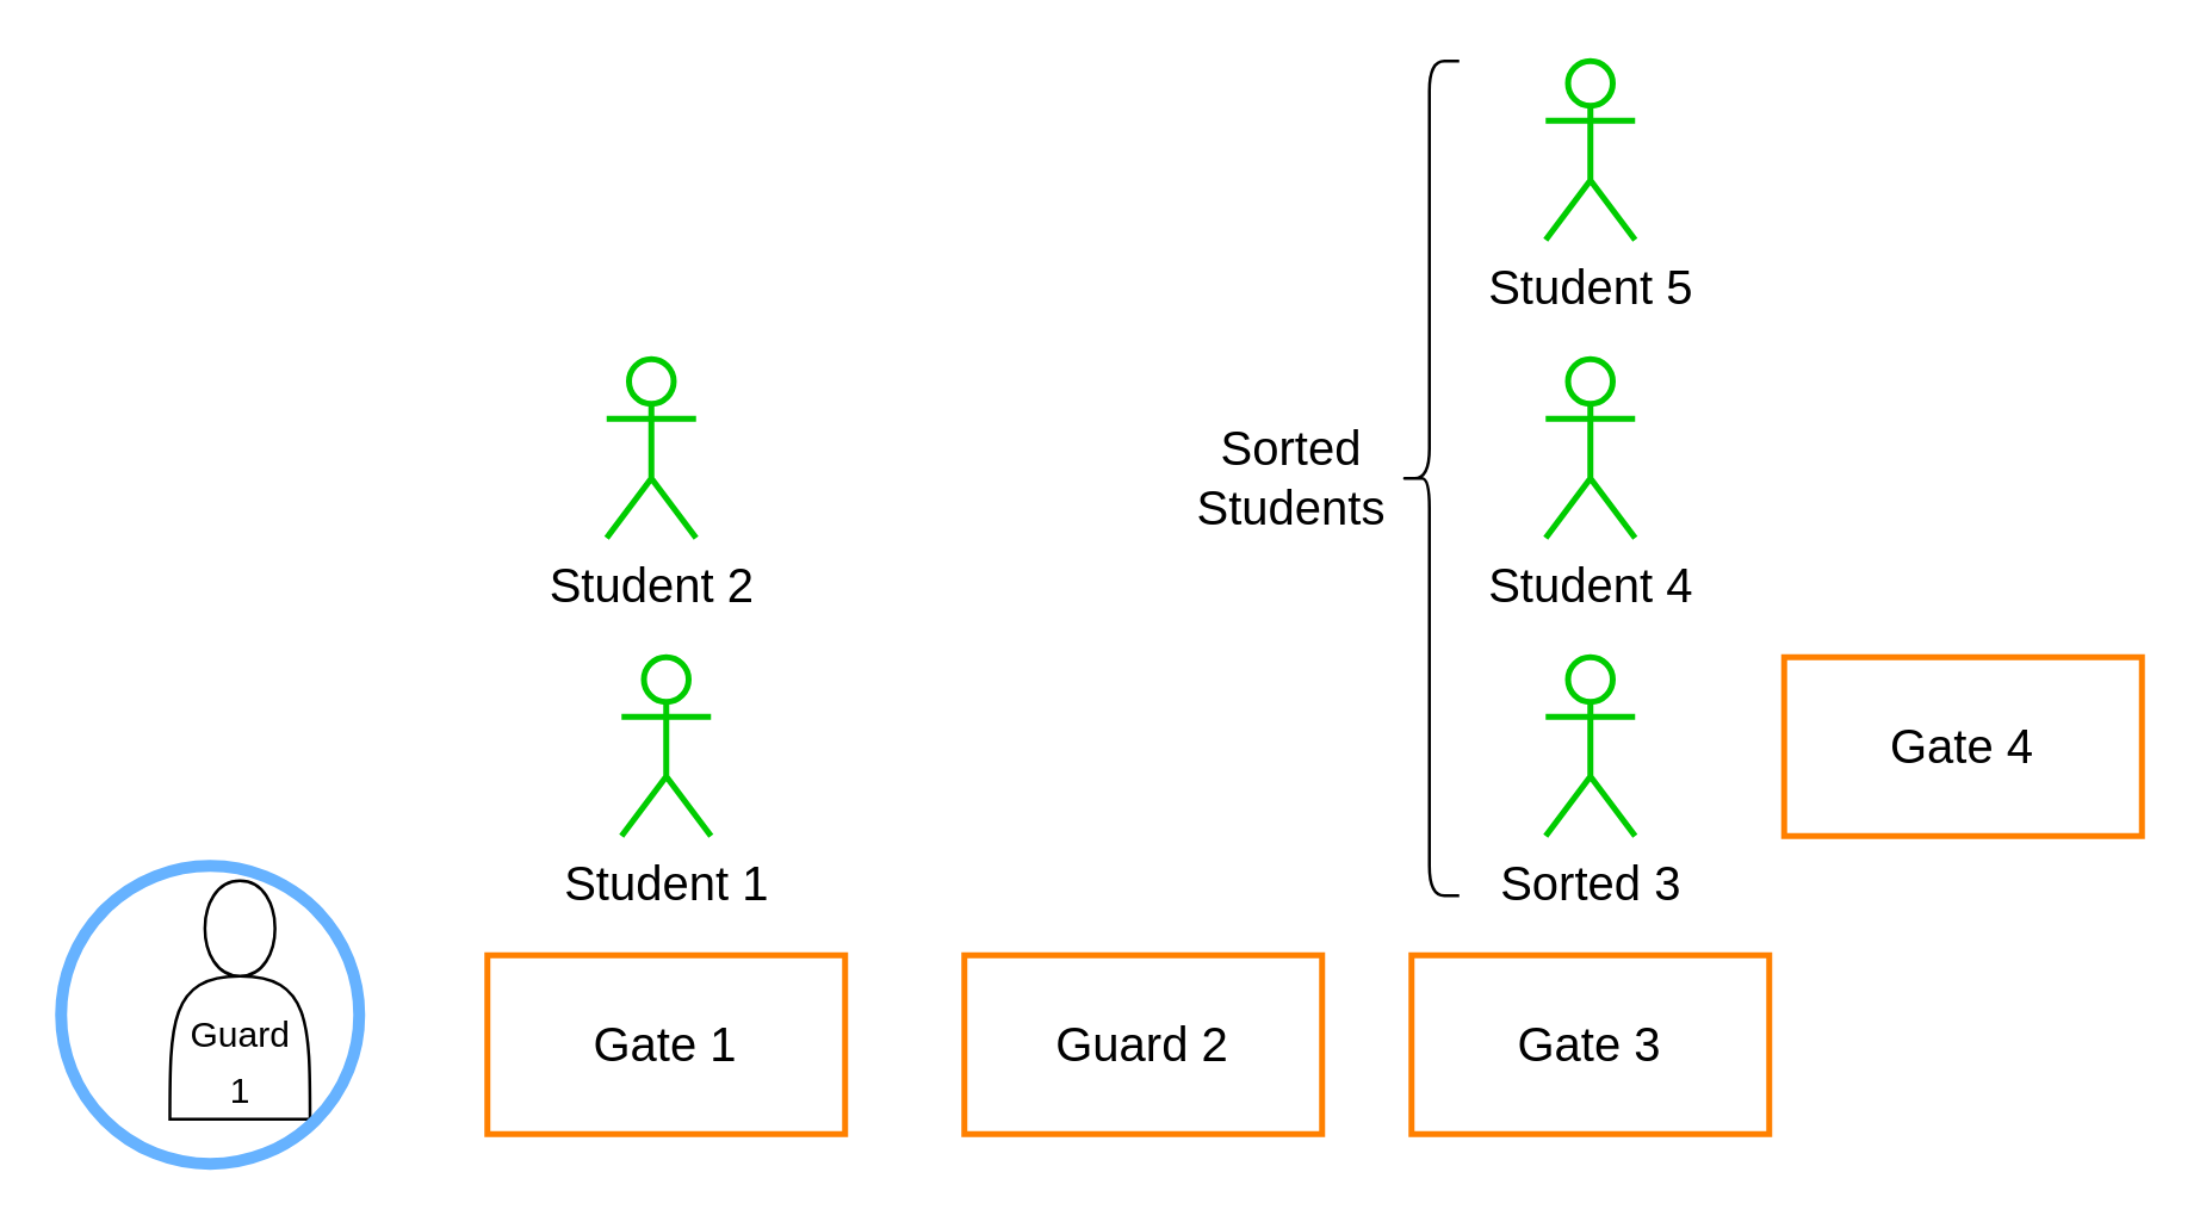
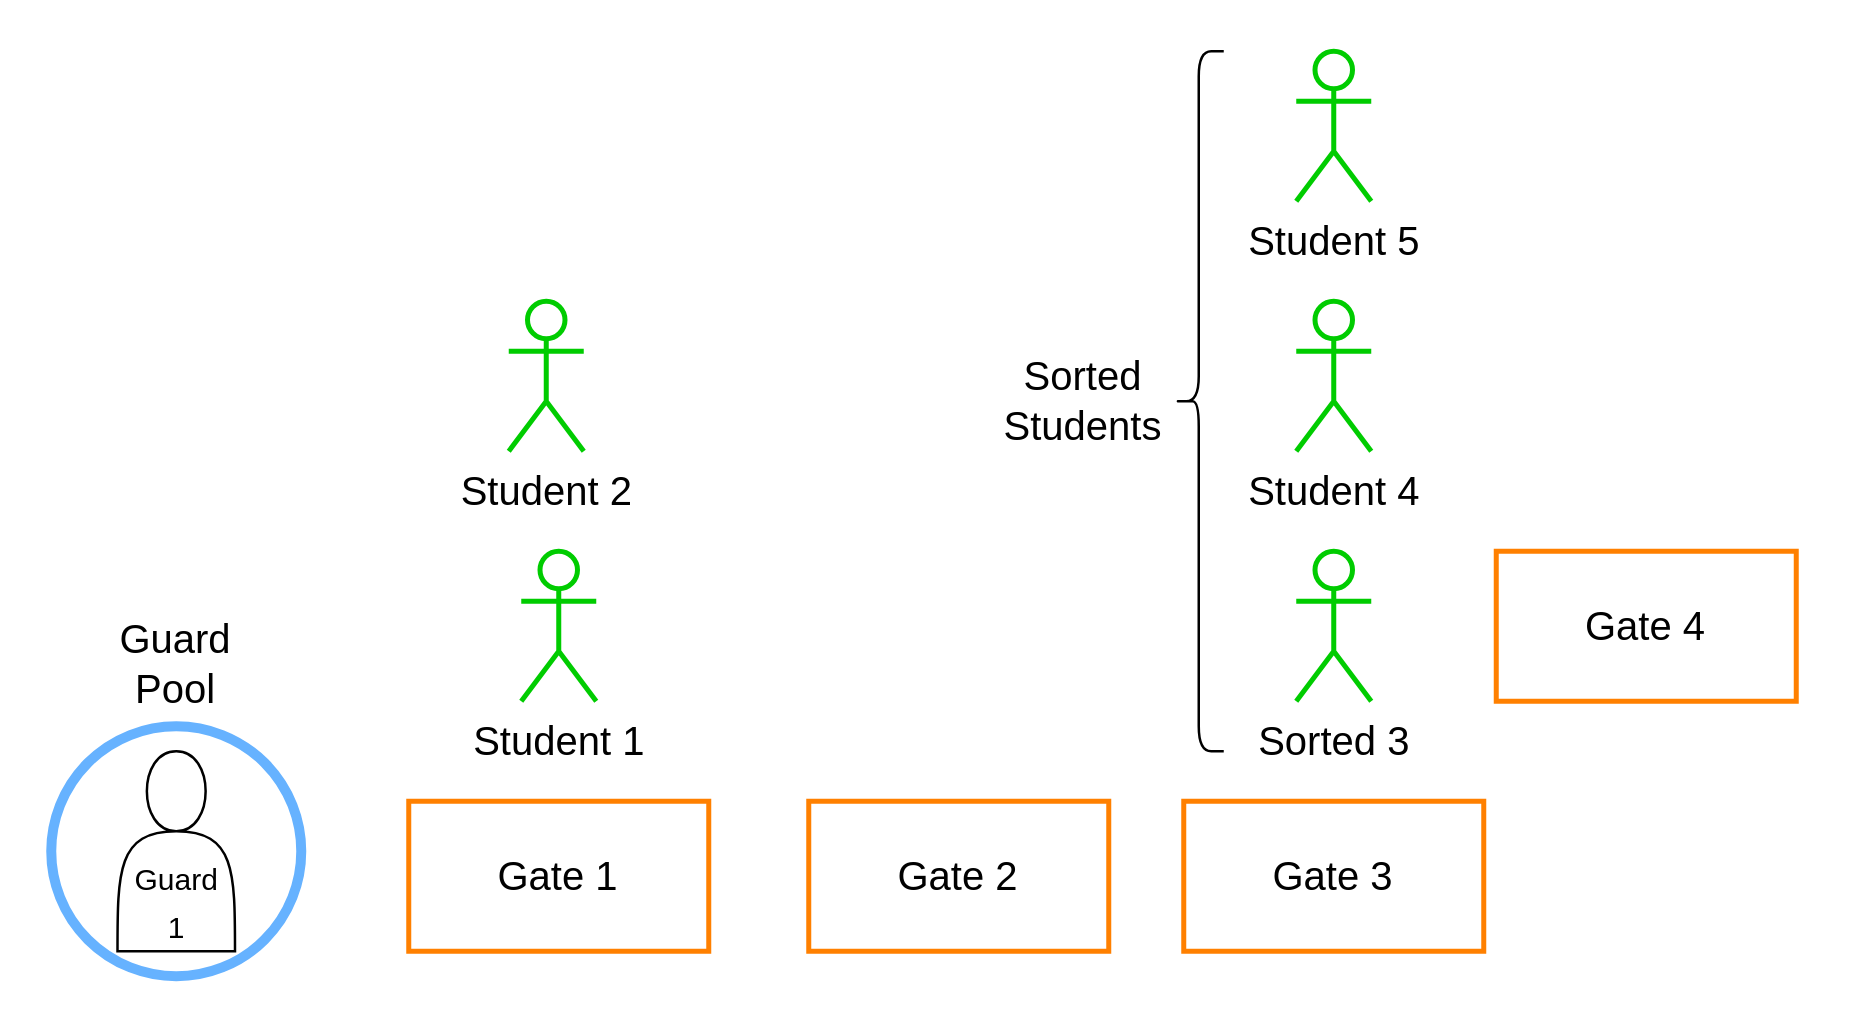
+ <mxCell id="15" value="Guard Pool" style="text;html=1;strokeColor=none;fillColor=none;align=center;verticalAlign=middle;whiteSpace=wrap;rounded=0;fontSize=16;" vertex="1" parent="1"><mxGeometry x="30" y="250" width="80" height="30" as="geometry" /></mxCell>
- <mxCell id="6" value="&lt;font style=&quot;font-size: 12px&quot;&gt;&lt;br&gt;&lt;br&gt;Guard&lt;br&gt;1&lt;/font&gt;" style="shape=actor;whiteSpace=wrap;html=1;fontSize=16;" vertex="1" parent="1"><mxGeometry x="56.5" y="295" width="47" height="80" as="geometry" /></mxCell>
+ <mxCell id="6" value="&lt;font style=&quot;font-size: 12px&quot;&gt;&lt;br&gt;&lt;br&gt;Guard&lt;br&gt;1&lt;/font&gt;" style="shape=actor;whiteSpace=wrap;html=1;fontSize=16;" vertex="1" parent="1"><mxGeometry x="46.5" y="300" width="47" height="80" as="geometry" /></mxCell>
- <mxCell id="3" value="Guard 2" style="rounded=0;whiteSpace=wrap;html=1;fontSize=16;strokeWidth=2;strokeColor=#FF8000;" vertex="1" parent="1"><mxGeometry x="323" y="320" width="120" height="60" as="geometry" /></mxCell>
+ <mxCell id="3" value="Gate 2" style="rounded=0;whiteSpace=wrap;html=1;fontSize=16;strokeWidth=2;strokeColor=#FF8000;" vertex="1" parent="1"><mxGeometry x="323" y="320" width="120" height="60" as="geometry" /></mxCell>
